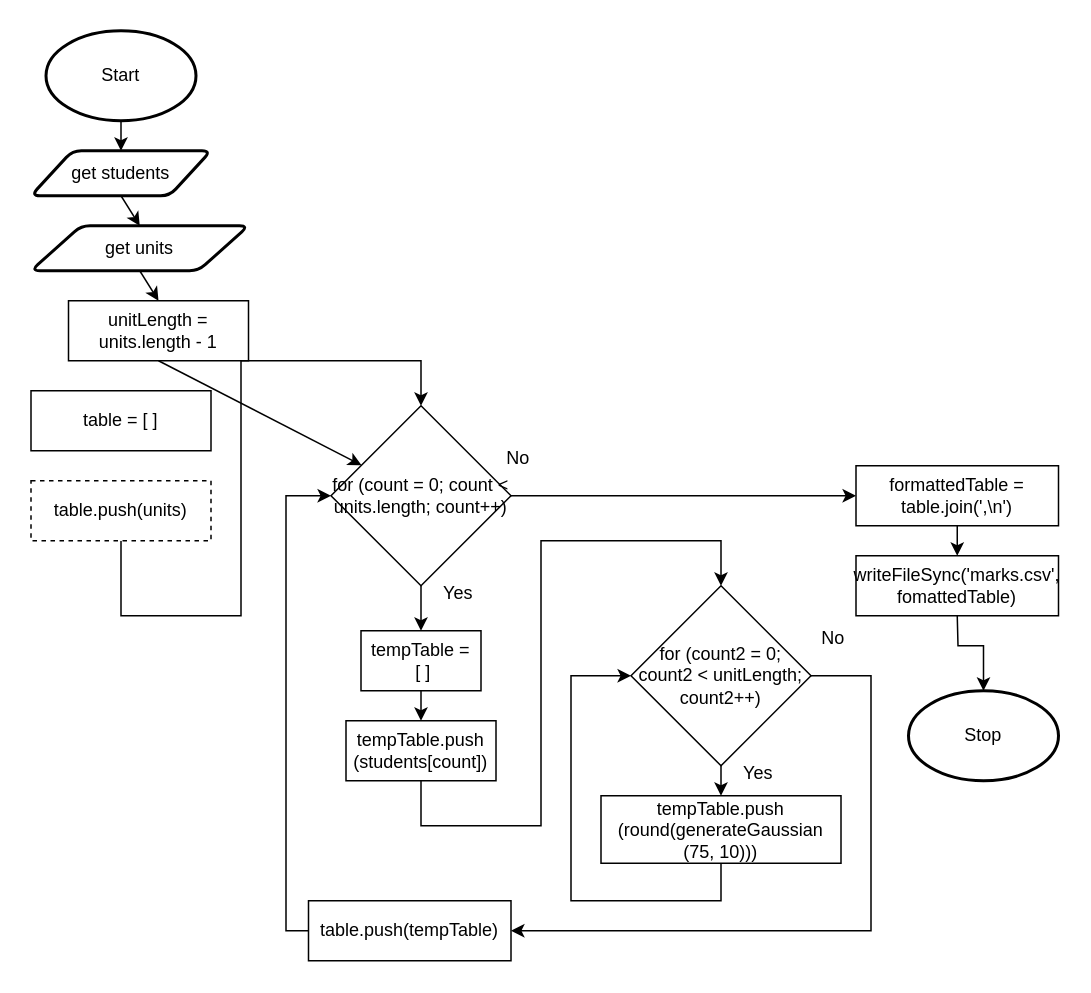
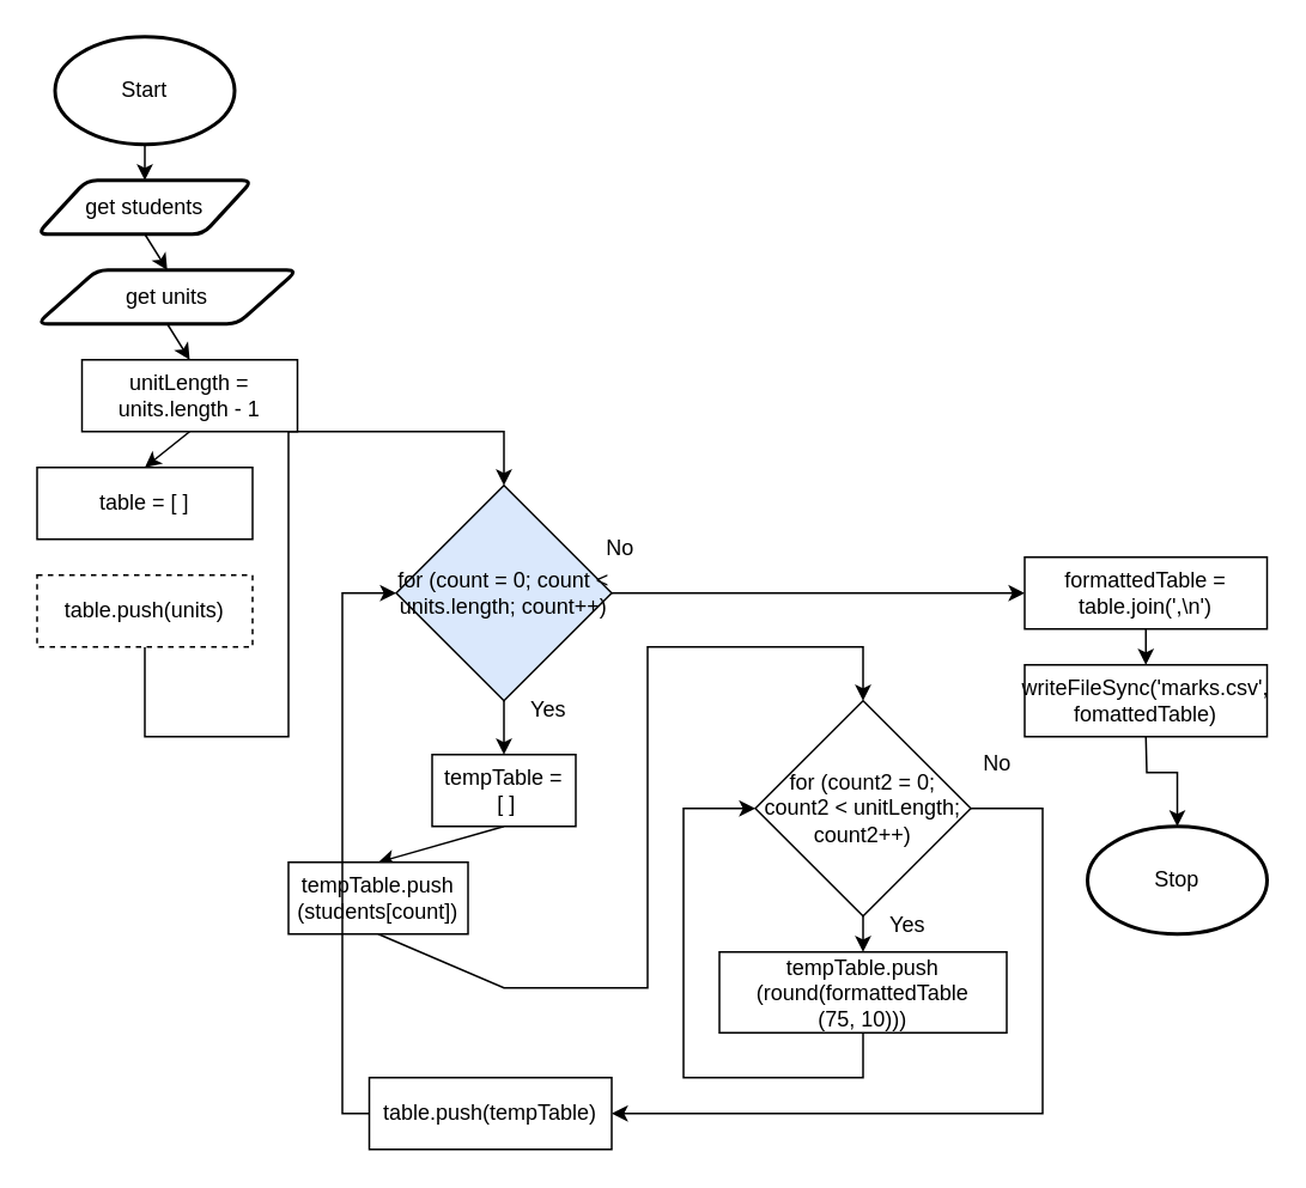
- <mxCell id="9" style="edgeStyle=none;html=1;exitX=0.5;exitY=1;exitDx=0;exitDy=0;" parent="1" source="10" target="16" edge="1"><mxGeometry relative="1" as="geometry" /></mxCell>
+ <mxCell id="9" style="edgeStyle=none;html=1;exitX=0.5;exitY=1;exitDx=0;exitDy=0;entryX=0.5;entryY=0;entryDx=0;entryDy=0;" parent="1" source="10" target="11" edge="1"><mxGeometry relative="1" as="geometry" /></mxCell>
- <mxCell id="16" value="for (count = 0; count &amp;lt; units.length; count++)" style="rhombus;whiteSpace=wrap;html=1;" parent="1" vertex="1"><mxGeometry x="220" y="270" width="120" height="120" as="geometry" /></mxCell>
+ <mxCell id="16" value="for (count = 0; count &amp;lt; units.length; count++)" style="rhombus;whiteSpace=wrap;html=1;fillColor=#dae8fc;" parent="1" vertex="1"><mxGeometry x="220" y="270" width="120" height="120" as="geometry" /></mxCell>
- <mxCell id="22" value="tempTable.push&lt;br&gt;(students[count])" style="rounded=0;whiteSpace=wrap;html=1;" vertex="1" parent="1"><mxGeometry x="230" y="480" width="100" height="40" as="geometry" /></mxCell>
+ <mxCell id="22" value="tempTable.push&lt;br&gt;(students[count])" style="rounded=0;whiteSpace=wrap;html=1;" vertex="1" parent="1"><mxGeometry x="160" y="480" width="100" height="40" as="geometry" /></mxCell>
- <mxCell id="27" value="tempTable.push&lt;br&gt;(round(generateGaussian&lt;br&gt;(75, 10)))" style="rounded=0;whiteSpace=wrap;html=1;" vertex="1" parent="1"><mxGeometry x="400" y="530" width="160" height="45" as="geometry" /></mxCell>
+ <mxCell id="27" value="tempTable.push&lt;br&gt;(round(formattedTable&lt;br&gt;(75, 10)))" style="rounded=0;whiteSpace=wrap;html=1;" vertex="1" parent="1"><mxGeometry x="400" y="530" width="160" height="45" as="geometry" /></mxCell>
